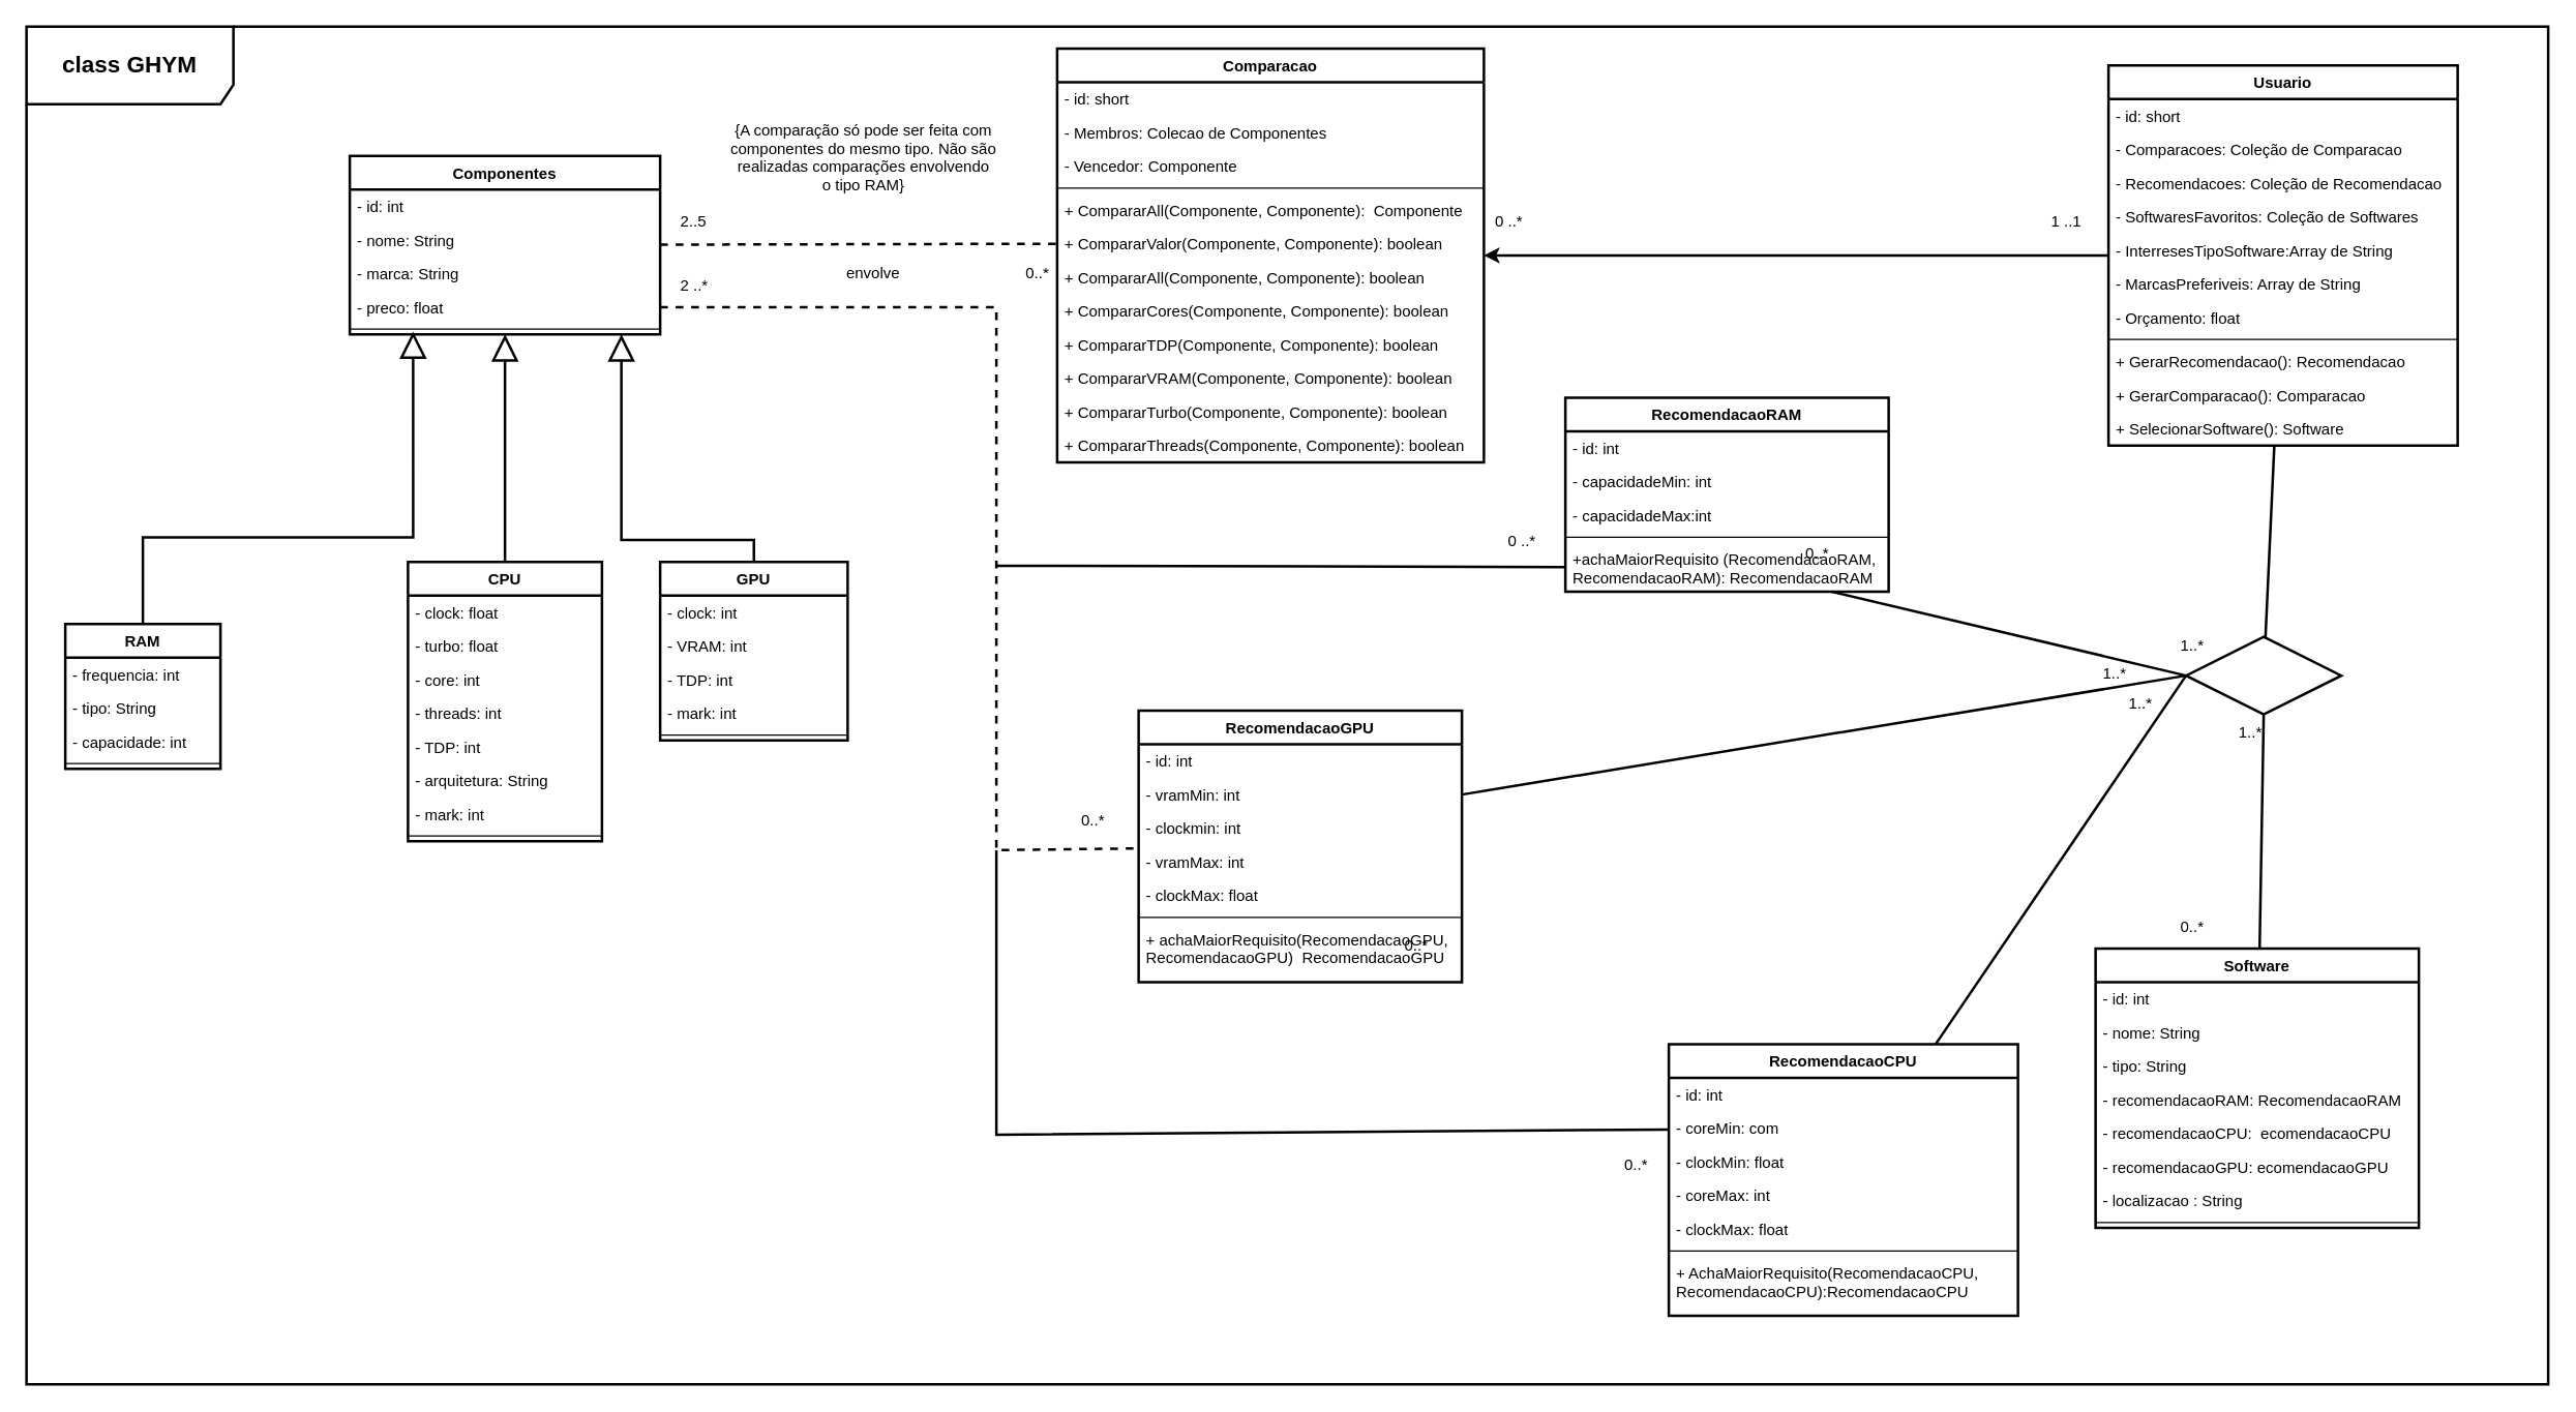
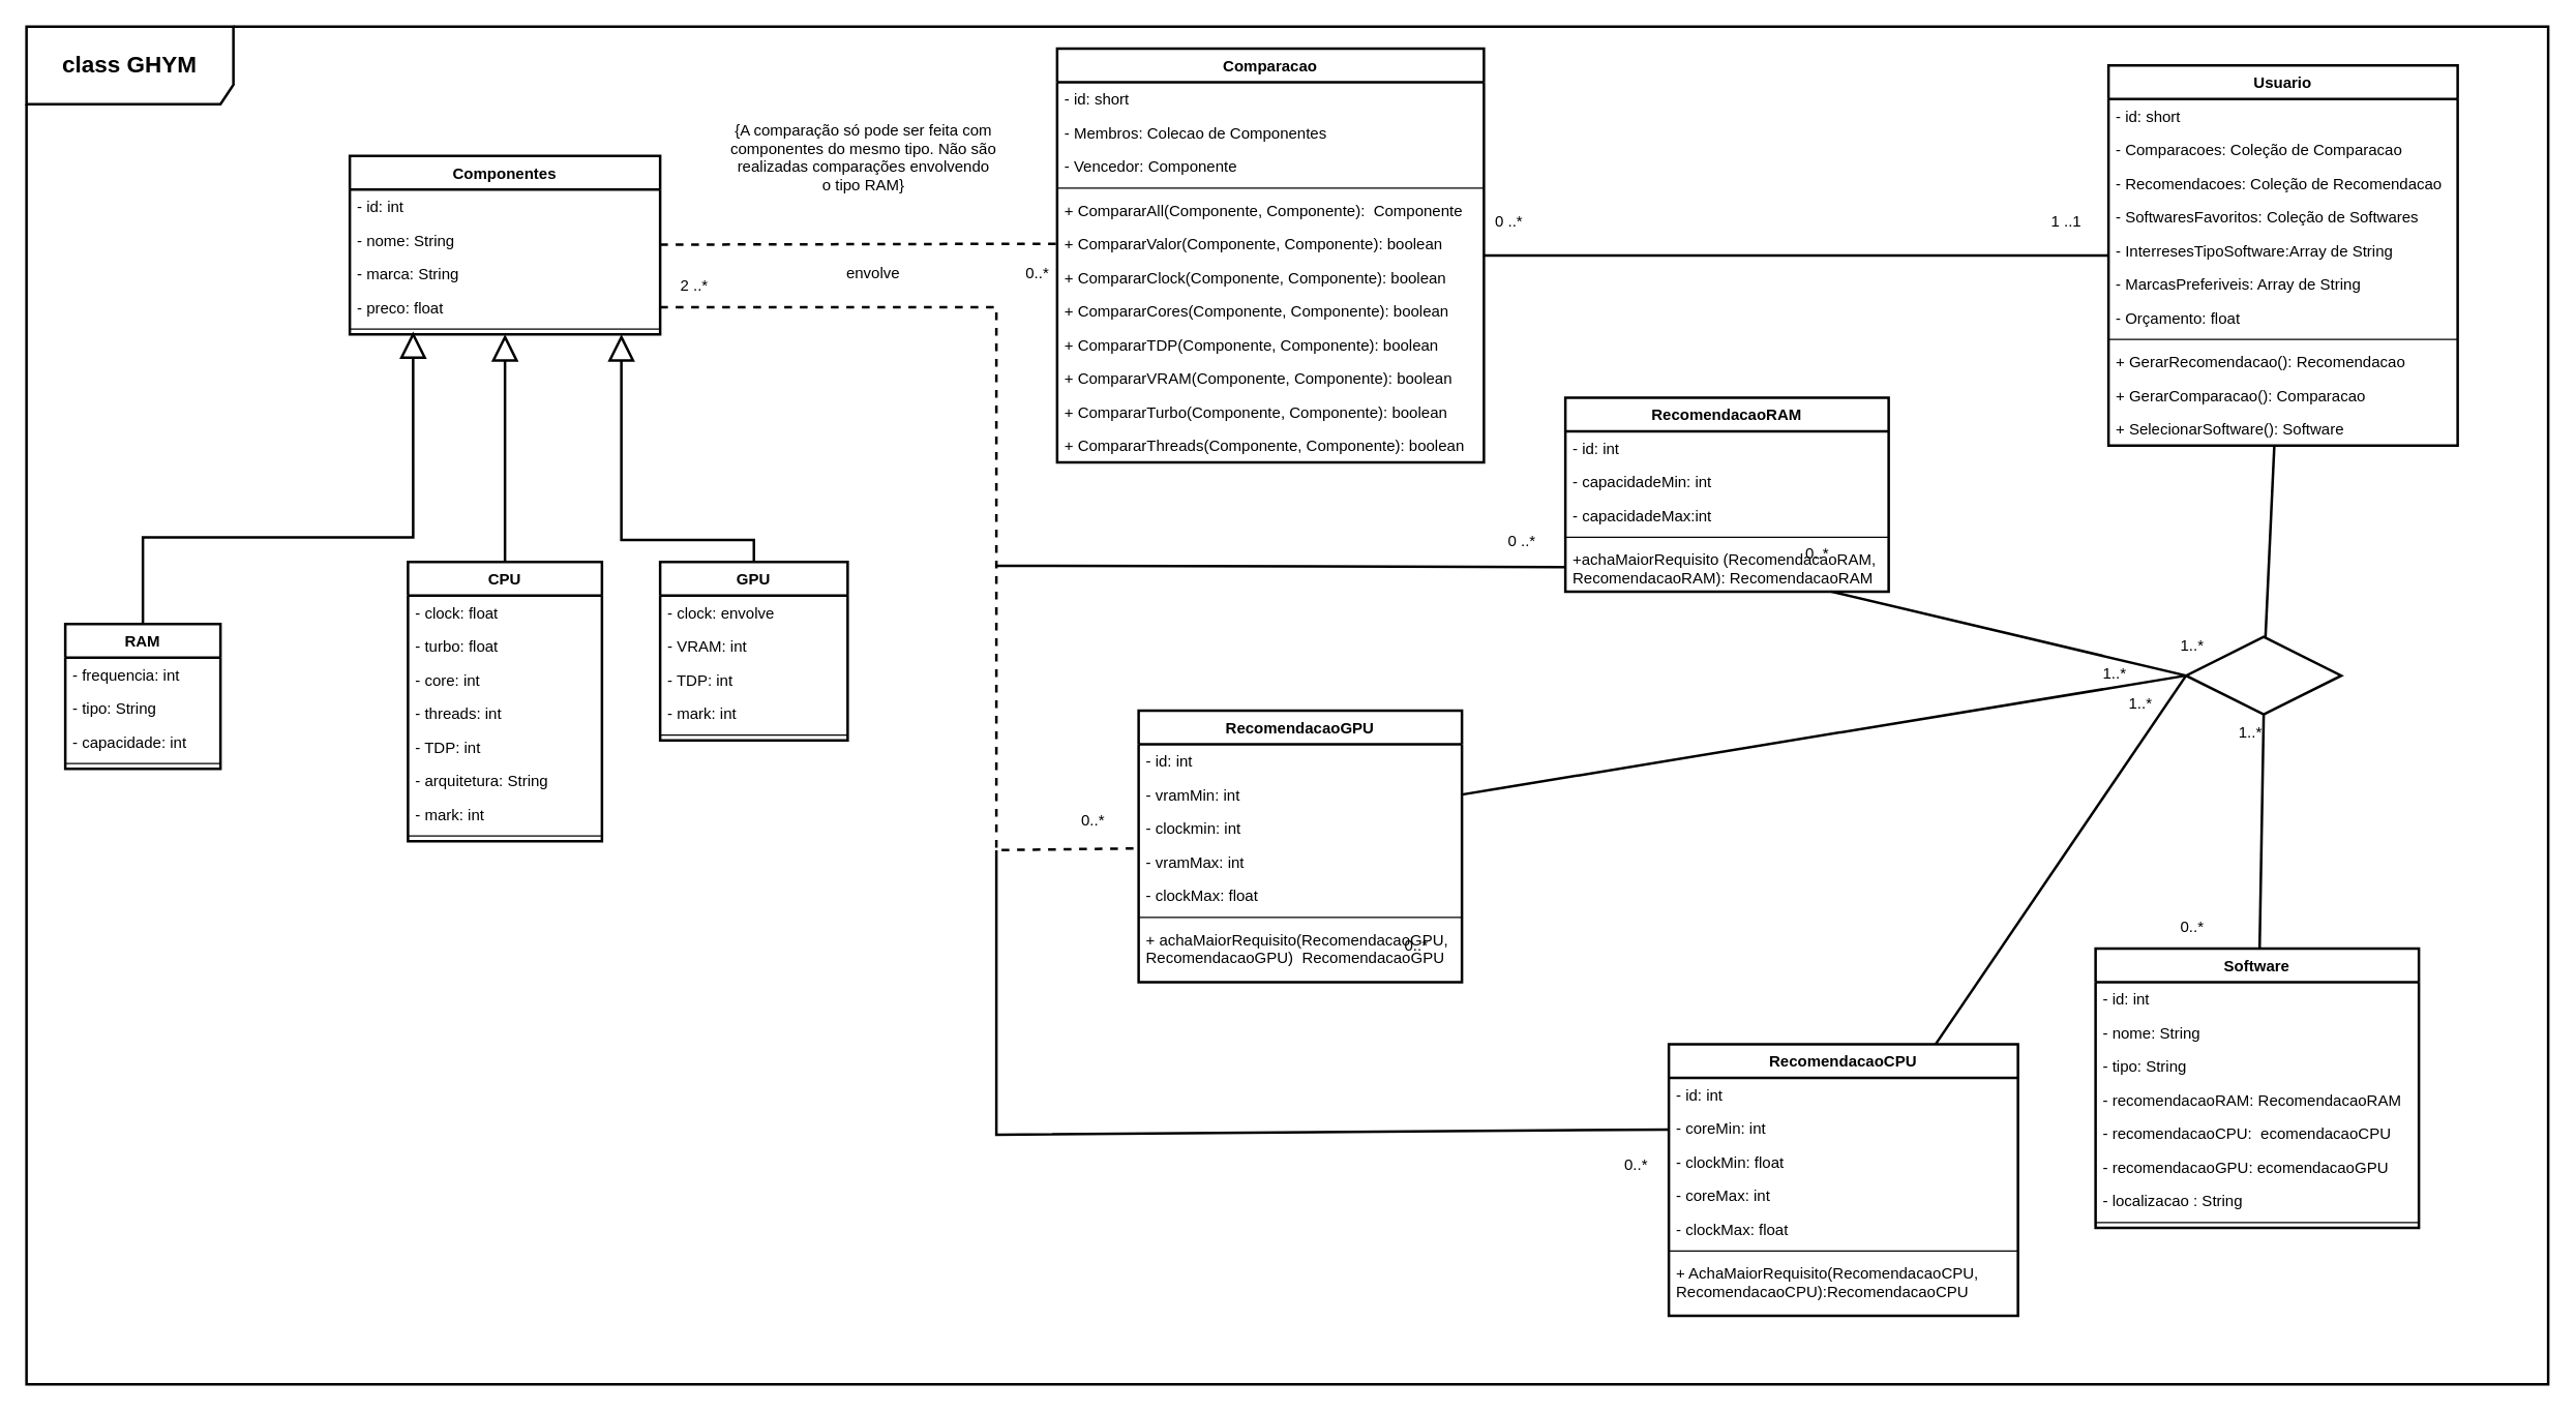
- <mxCell id="79" value="2..5" style="text;strokeColor=none;fillColor=none;spacingLeft=4;spacingRight=4;overflow=hidden;rotatable=0;points=[[0,0.5],[1,0.5]];portConstraint=eastwest;fontSize=12;" parent="1" vertex="1"><mxGeometry x="520" y="157" width="40" height="30" as="geometry" /></mxCell>
- <mxCell id="75" value="" style="endArrow=classic;html=1;rounded=0;strokeWidth=2;" parent="1" source="59" target="46" edge="1"><mxGeometry relative="1" as="geometry"><mxPoint x="555" y="290" as="sourcePoint" /><mxPoint x="820" y="290" as="targetPoint" /></mxGeometry></mxCell>
+ <mxCell id="75" value="" style="endArrow=none;html=1;rounded=0;strokeWidth=2;" parent="1" source="59" target="46" edge="1"><mxGeometry relative="1" as="geometry"><mxPoint x="555" y="290" as="sourcePoint" /><mxPoint x="820" y="290" as="targetPoint" /></mxGeometry></mxCell>
- <mxCell id="53" value="+ CompararAll(Componente, Componente): boolean" style="text;strokeColor=none;fillColor=none;align=left;verticalAlign=top;spacingLeft=4;spacingRight=4;overflow=hidden;rotatable=0;points=[[0,0.5],[1,0.5]];portConstraint=eastwest;" parent="46" vertex="1"><mxGeometry y="164" width="330" height="26" as="geometry" /></mxCell>
+ <mxCell id="53" value="+ CompararClock(Componente, Componente): boolean" style="text;strokeColor=none;fillColor=none;align=left;verticalAlign=top;spacingLeft=4;spacingRight=4;overflow=hidden;rotatable=0;points=[[0,0.5],[1,0.5]];portConstraint=eastwest;" parent="46" vertex="1"><mxGeometry y="164" width="330" height="26" as="geometry" /></mxCell>
- <mxCell id="4" value="- clock: int" style="text;strokeColor=none;fillColor=none;align=left;verticalAlign=top;spacingLeft=4;spacingRight=4;overflow=hidden;rotatable=0;points=[[0,0.5],[1,0.5]];portConstraint=eastwest;" parent="3" vertex="1"><mxGeometry y="26" width="145" height="26" as="geometry" /></mxCell>
+ <mxCell id="4" value="- clock: envolve" style="text;strokeColor=none;fillColor=none;align=left;verticalAlign=top;spacingLeft=4;spacingRight=4;overflow=hidden;rotatable=0;points=[[0,0.5],[1,0.5]];portConstraint=eastwest;" parent="3" vertex="1"><mxGeometry y="26" width="145" height="26" as="geometry" /></mxCell>
- <mxCell id="97" value="- coreMin: com" style="text;strokeColor=none;fillColor=none;align=left;verticalAlign=top;spacingLeft=4;spacingRight=4;overflow=hidden;rotatable=0;points=[[0,0.5],[1,0.5]];portConstraint=eastwest;" parent="95" vertex="1"><mxGeometry y="52" width="270" height="26" as="geometry" /></mxCell>
+ <mxCell id="97" value="- coreMin: int" style="text;strokeColor=none;fillColor=none;align=left;verticalAlign=top;spacingLeft=4;spacingRight=4;overflow=hidden;rotatable=0;points=[[0,0.5],[1,0.5]];portConstraint=eastwest;" parent="95" vertex="1"><mxGeometry y="52" width="270" height="26" as="geometry" /></mxCell>
